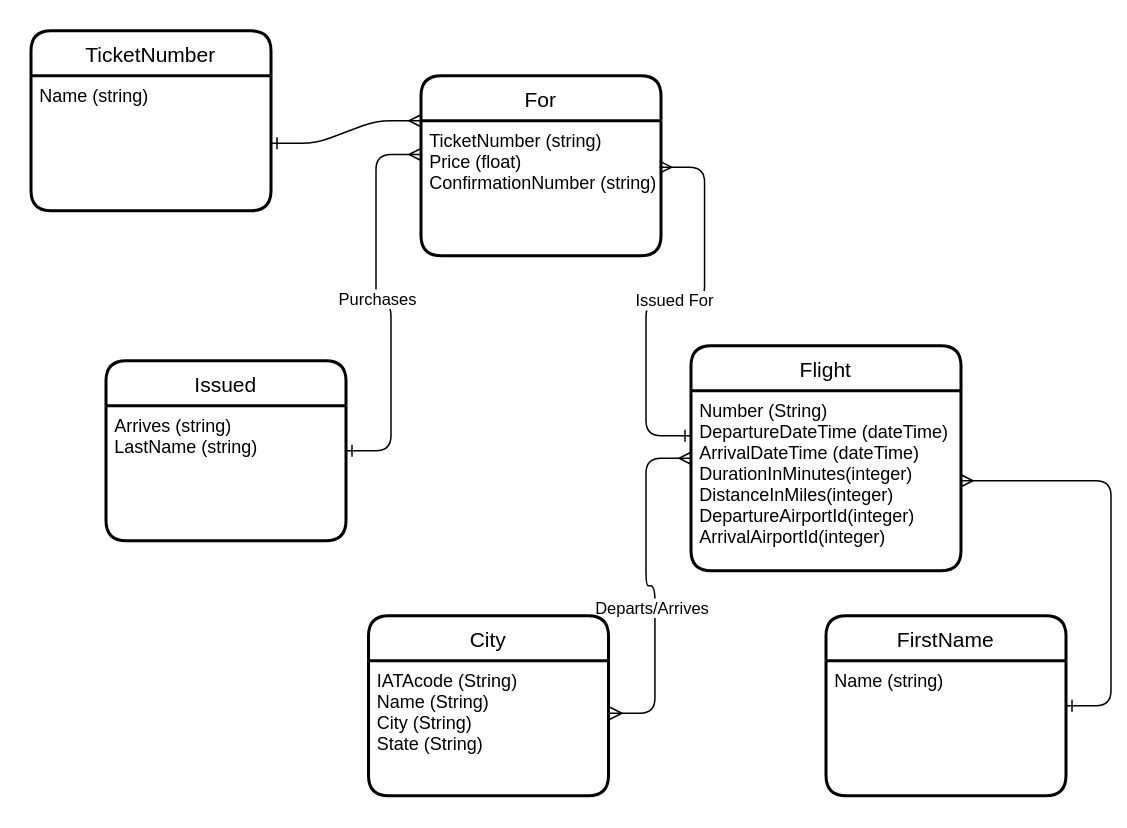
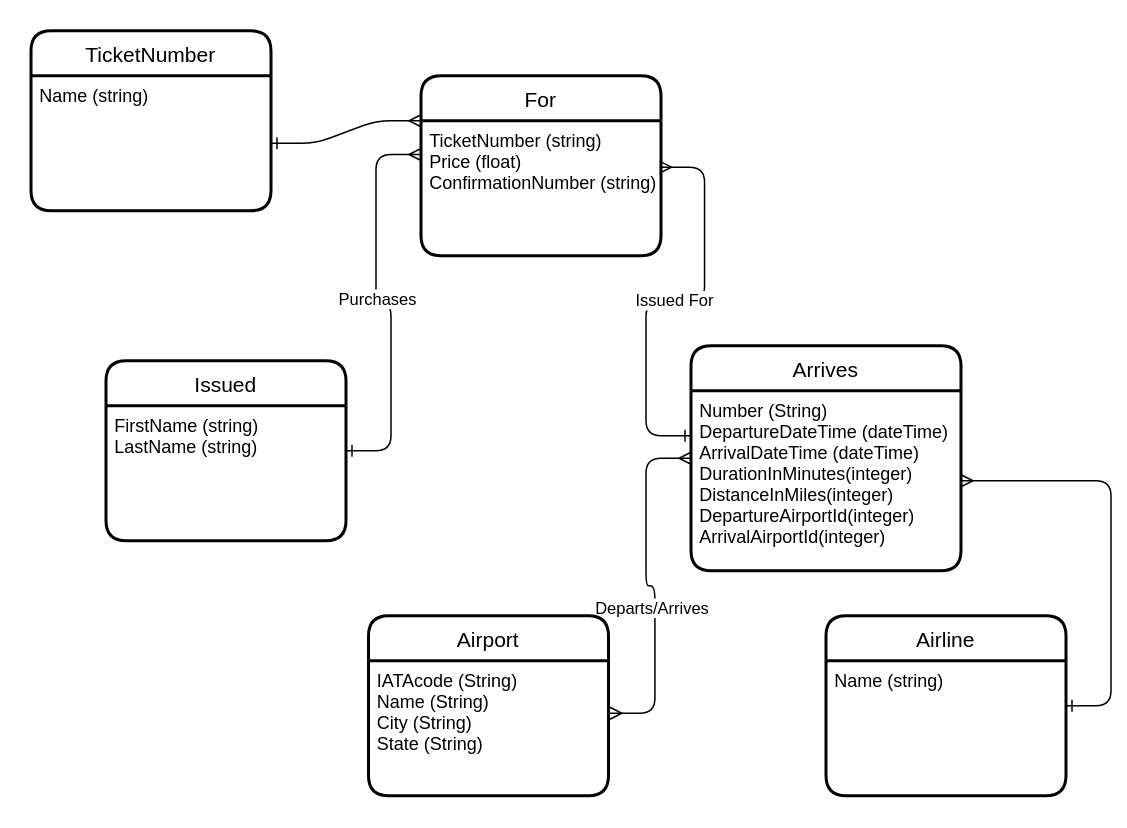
- <mxCell id="12" value="Flight" style="swimlane;childLayout=stackLayout;horizontal=1;startSize=30;horizontalStack=0;rounded=1;fontSize=14;fontStyle=0;strokeWidth=2;resizeParent=0;resizeLast=1;shadow=0;dashed=0;align=center;" vertex="1" parent="1"><mxGeometry x="460" y="230" width="180" height="150" as="geometry" /></mxCell>
+ <mxCell id="12" value="Arrives" style="swimlane;childLayout=stackLayout;horizontal=1;startSize=30;horizontalStack=0;rounded=1;fontSize=14;fontStyle=0;strokeWidth=2;resizeParent=0;resizeLast=1;shadow=0;dashed=0;align=center;" vertex="1" parent="1"><mxGeometry x="460" y="230" width="180" height="150" as="geometry" /></mxCell>
- <mxCell id="5" value="Arrives (string)&#10;LastName (string)" style="align=left;strokeColor=none;fillColor=none;spacingLeft=4;fontSize=12;verticalAlign=top;resizable=0;rotatable=0;part=1;" vertex="1" parent="2"><mxGeometry y="30" width="160" height="90" as="geometry" /></mxCell>
+ <mxCell id="5" value="FirstName (string)&#10;LastName (string)" style="align=left;strokeColor=none;fillColor=none;spacingLeft=4;fontSize=12;verticalAlign=top;resizable=0;rotatable=0;part=1;" vertex="1" parent="2"><mxGeometry y="30" width="160" height="90" as="geometry" /></mxCell>
- <mxCell id="10" value="City" style="swimlane;childLayout=stackLayout;horizontal=1;startSize=30;horizontalStack=0;rounded=1;fontSize=14;fontStyle=0;strokeWidth=2;resizeParent=0;resizeLast=1;shadow=0;dashed=0;align=center;" vertex="1" parent="1"><mxGeometry x="245" y="410" width="160" height="120" as="geometry" /></mxCell>
+ <mxCell id="10" value="Airport" style="swimlane;childLayout=stackLayout;horizontal=1;startSize=30;horizontalStack=0;rounded=1;fontSize=14;fontStyle=0;strokeWidth=2;resizeParent=0;resizeLast=1;shadow=0;dashed=0;align=center;" vertex="1" parent="1"><mxGeometry x="245" y="410" width="160" height="120" as="geometry" /></mxCell>
- <mxCell id="15" value="FirstName" style="swimlane;childLayout=stackLayout;horizontal=1;startSize=30;horizontalStack=0;rounded=1;fontSize=14;fontStyle=0;strokeWidth=2;resizeParent=0;resizeLast=1;shadow=0;dashed=0;align=center;" vertex="1" parent="1"><mxGeometry x="550" y="410" width="160" height="120" as="geometry" /></mxCell>
+ <mxCell id="15" value="Airline" style="swimlane;childLayout=stackLayout;horizontal=1;startSize=30;horizontalStack=0;rounded=1;fontSize=14;fontStyle=0;strokeWidth=2;resizeParent=0;resizeLast=1;shadow=0;dashed=0;align=center;" vertex="1" parent="1"><mxGeometry x="550" y="410" width="160" height="120" as="geometry" /></mxCell>
